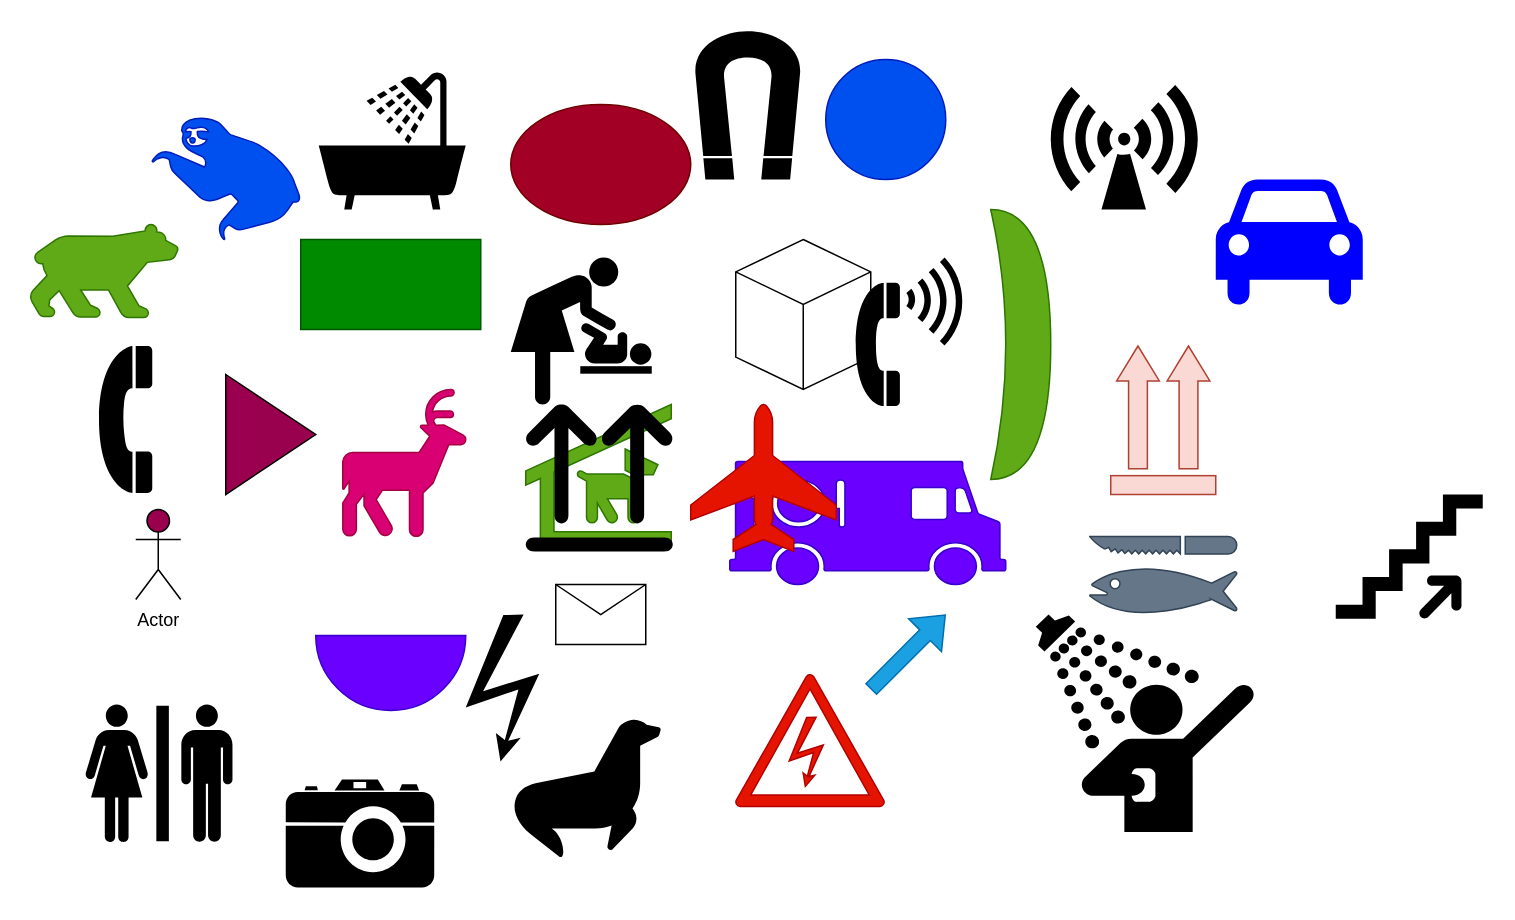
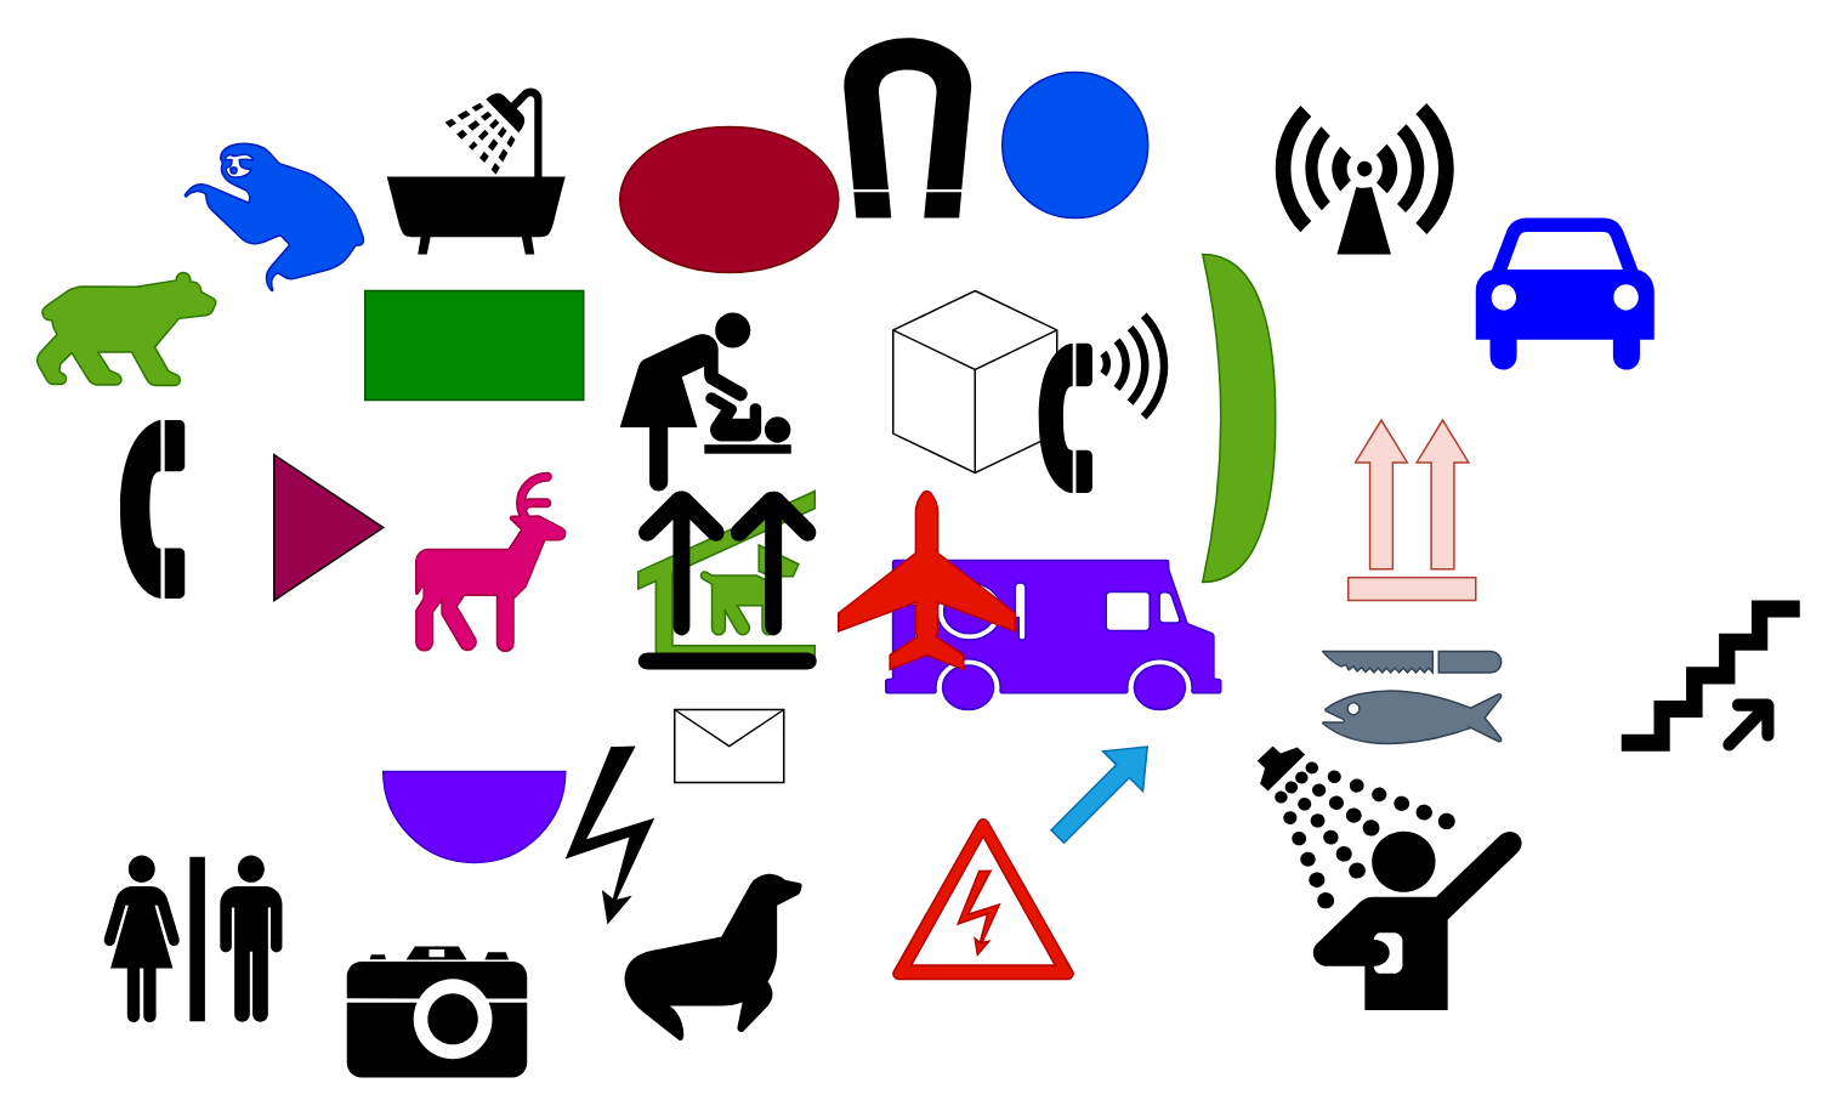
- <mxCell id="7" value="Actor" style="shape=umlActor;verticalLabelPosition=bottom;verticalAlign=top;html=1;outlineConnect=0;fillColor=#99004D;" vertex="1" parent="1"><mxGeometry x="90" y="339" width="30" height="60" as="geometry" /></mxCell>
